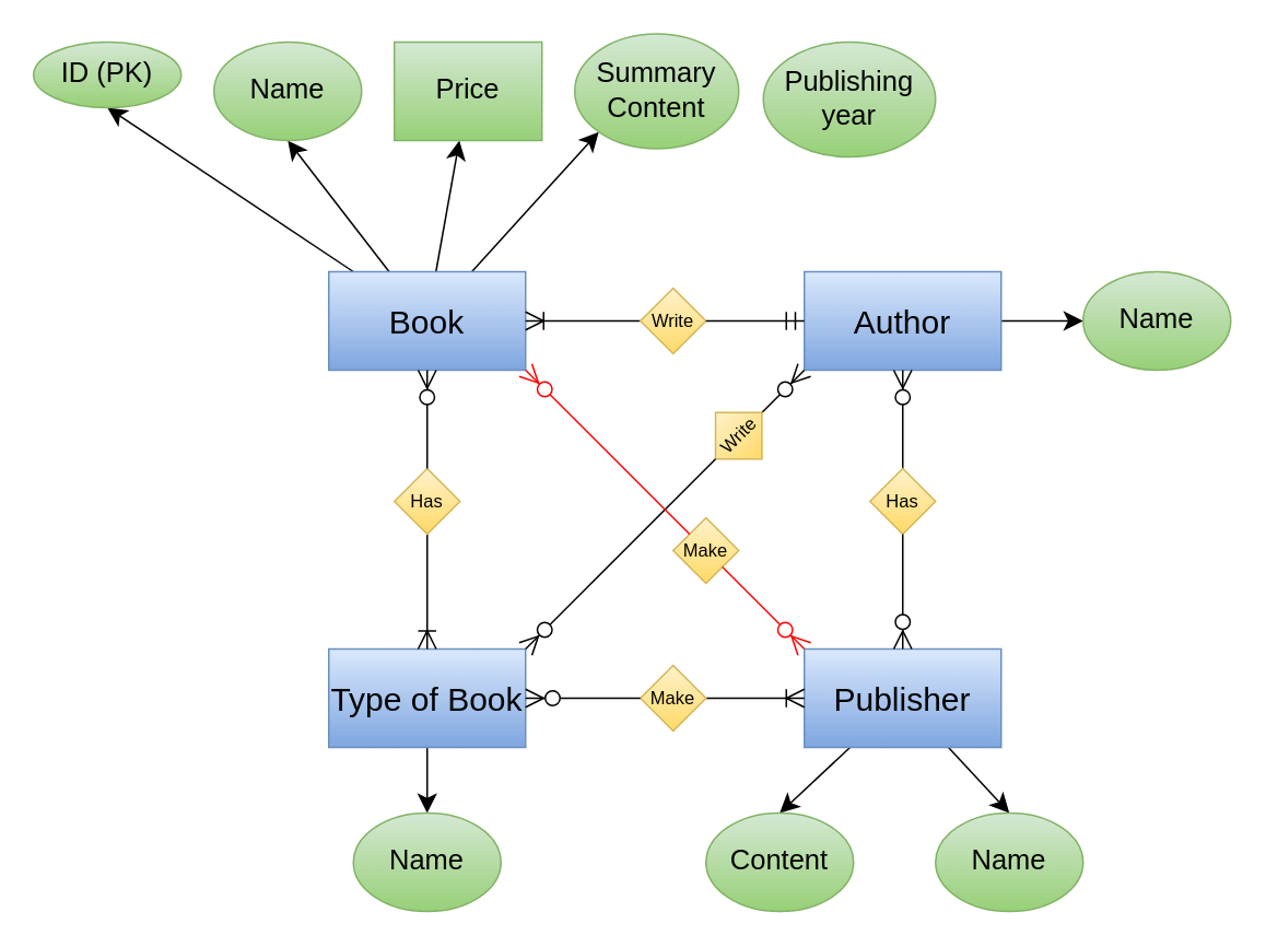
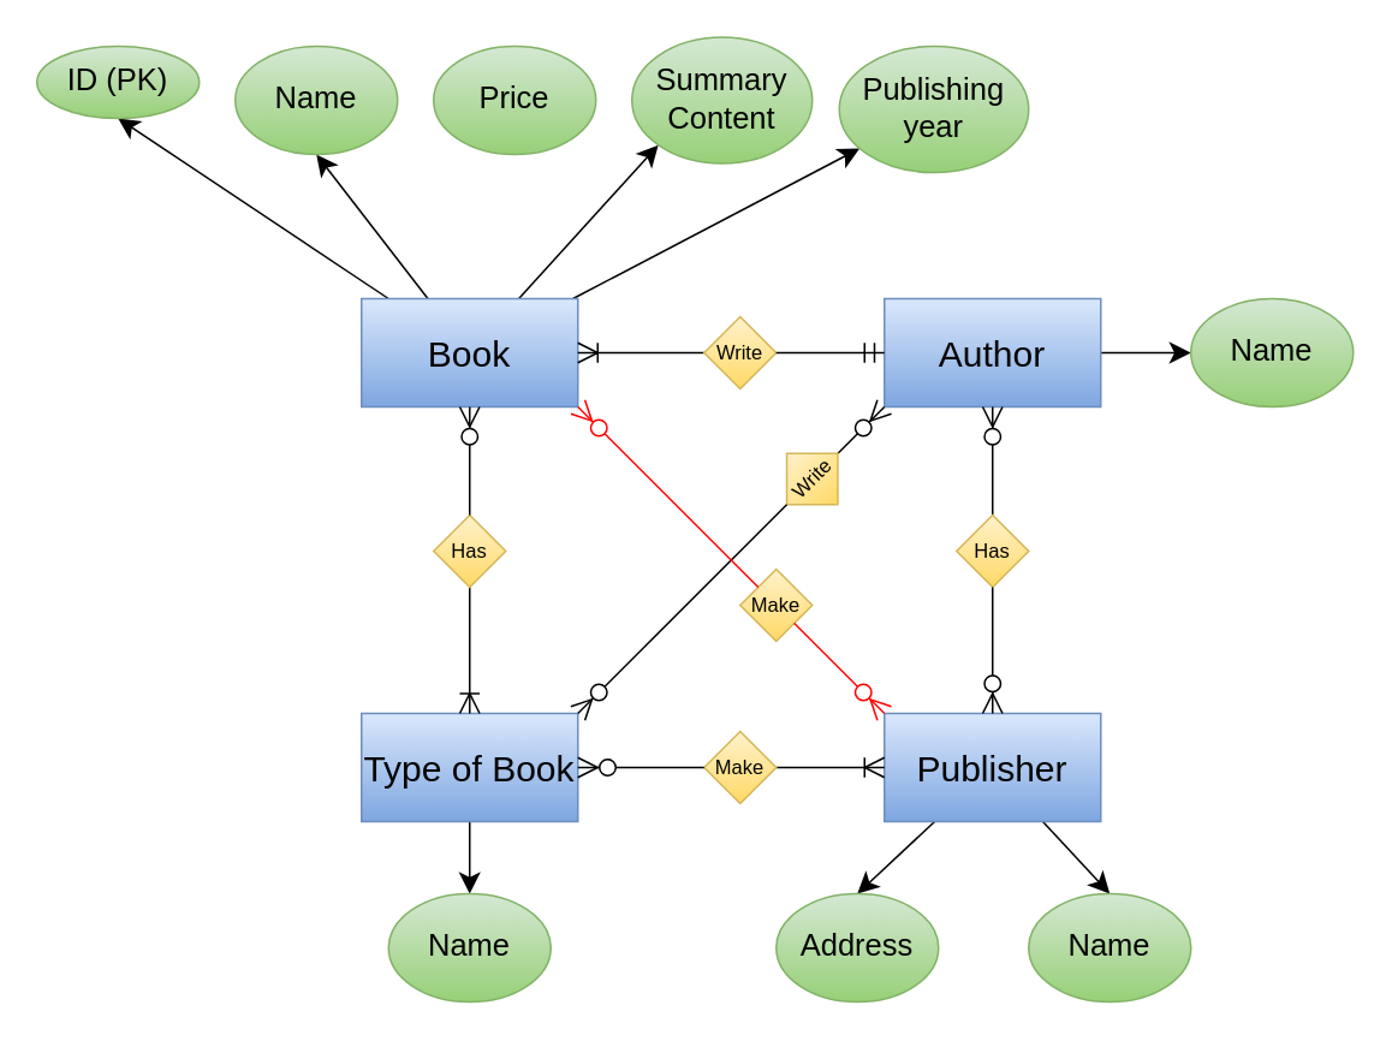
- <mxCell id="38" value="&lt;font color=&quot;#030303&quot;&gt;Price&lt;/font&gt;" style="whiteSpace=wrap;html=1;fontSize=17;strokeColor=#82b366;fillColor=#d5e8d4;gradientColor=#97d077;strokeWidth=1;rounded=0;" vertex="1" parent="1"><mxGeometry x="240" y="25" width="90" height="60" as="geometry" /></mxCell>
+ <mxCell id="38" value="&lt;font color=&quot;#030303&quot;&gt;Price&lt;/font&gt;" style="ellipse;whiteSpace=wrap;html=1;fontSize=17;strokeColor=#82b366;fillColor=#d5e8d4;gradientColor=#97d077;strokeWidth=1;" vertex="1" parent="1"><mxGeometry x="240" y="25" width="90" height="60" as="geometry" /></mxCell>
- <mxCell id="5" style="edgeStyle=none;html=1;fontSize=17;fontColor=#030303;startSize=9;endSize=9;strokeColor=#000000;strokeWidth=1;" edge="1" parent="1" source="6" target="38"><mxGeometry relative="1" as="geometry" /></mxCell>
+ <mxCell id="5" style="edgeStyle=none;html=1;fontSize=17;fontColor=#030303;startSize=9;endSize=9;strokeColor=#000000;strokeWidth=1;" edge="1" parent="1" source="6" target="35"><mxGeometry relative="1" as="geometry" /></mxCell>
- <mxCell id="39" value="&lt;font color=&quot;#030303&quot; style=&quot;font-size: 17px&quot;&gt;Content&lt;/font&gt;" style="ellipse;whiteSpace=wrap;html=1;fontSize=17;strokeColor=#82b366;fillColor=#d5e8d4;gradientColor=#97d077;strokeWidth=1;" vertex="1" parent="1"><mxGeometry x="430" y="495" width="90" height="60" as="geometry" /></mxCell>
+ <mxCell id="39" value="&lt;font color=&quot;#030303&quot; style=&quot;font-size: 17px&quot;&gt;Address&lt;/font&gt;" style="ellipse;whiteSpace=wrap;html=1;fontSize=17;strokeColor=#82b366;fillColor=#d5e8d4;gradientColor=#97d077;strokeWidth=1;" vertex="1" parent="1"><mxGeometry x="430" y="495" width="90" height="60" as="geometry" /></mxCell>
